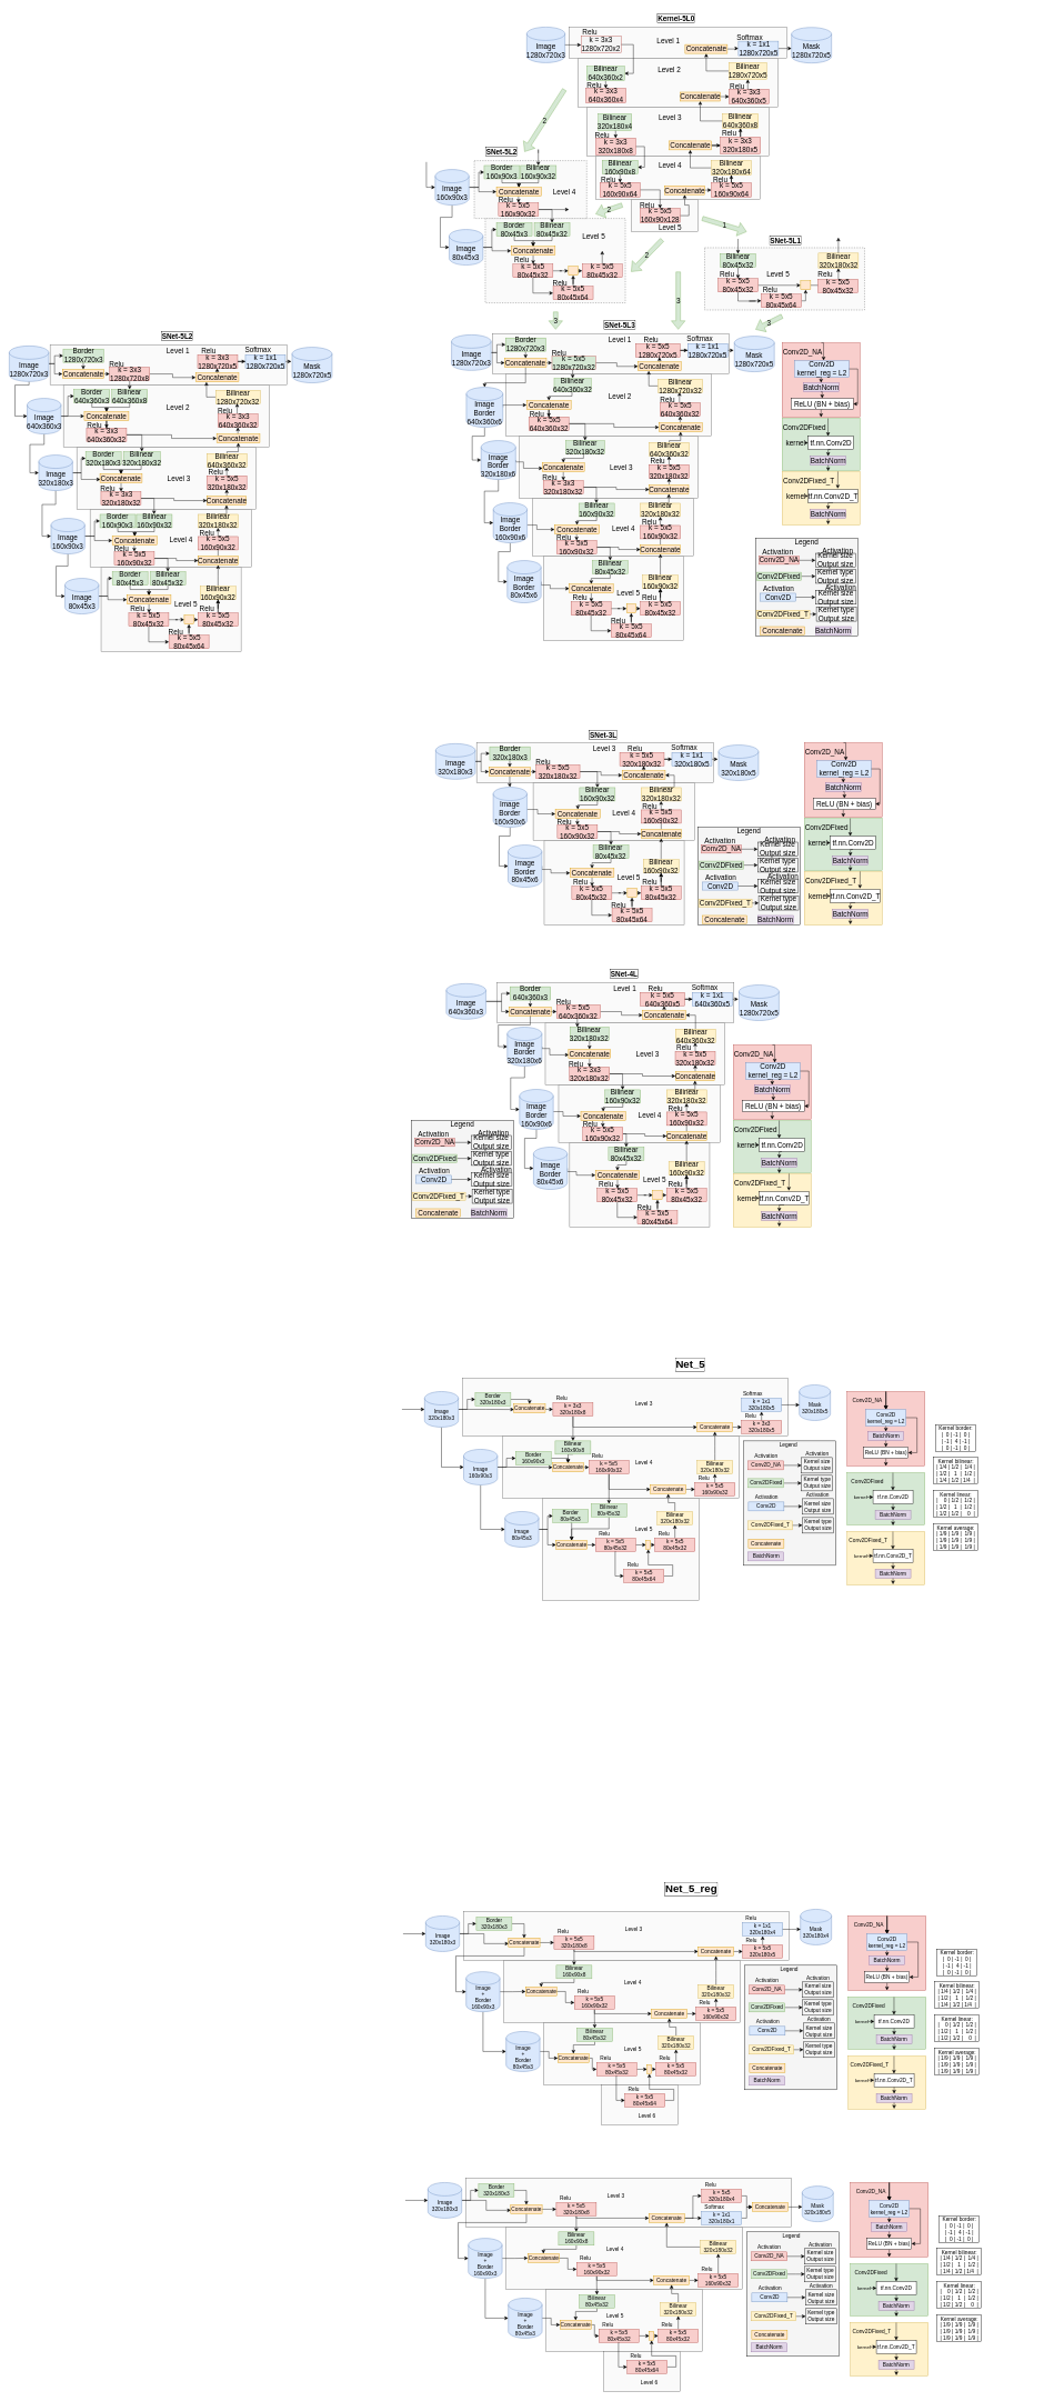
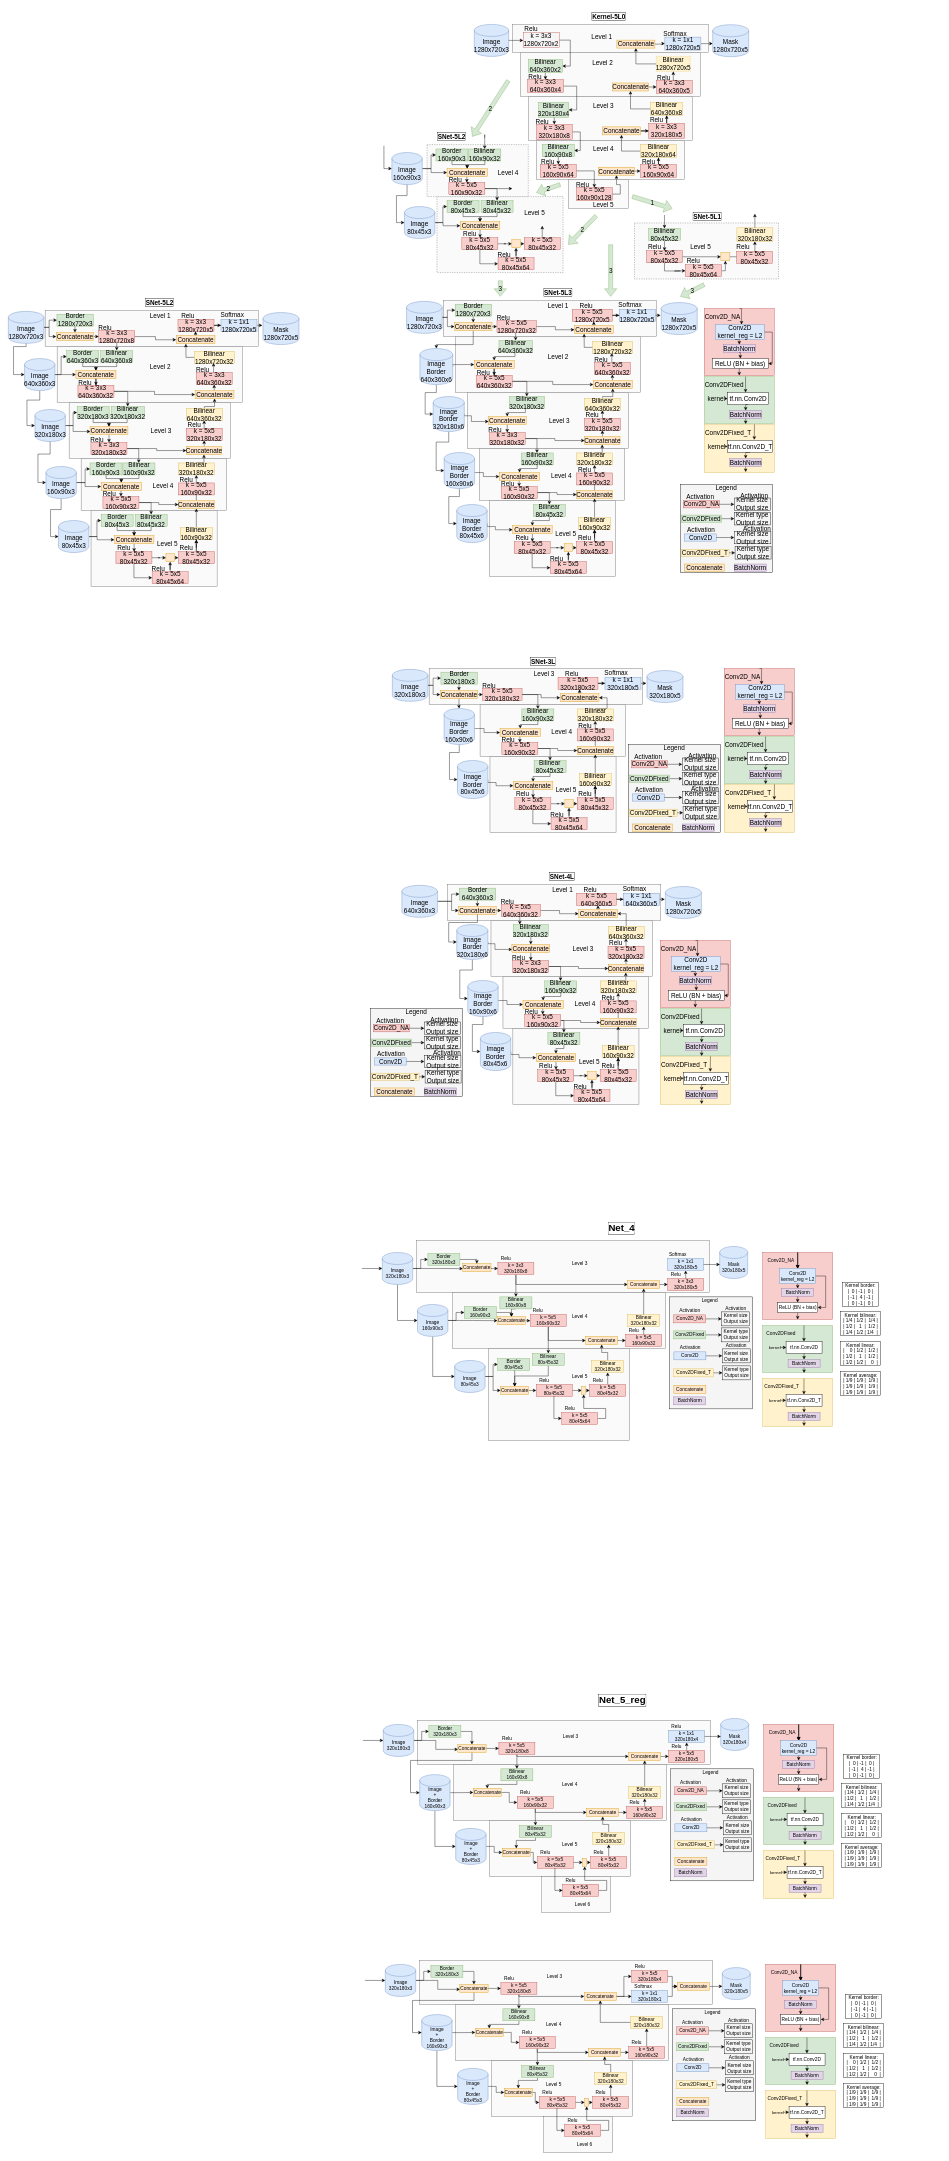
- <mxCell id="93" value="Bilinear&lt;br style=&quot;font-size: 16px;&quot;&gt;1280x720x5" style="rounded=0;whiteSpace=wrap;html=1;fillColor=#fff2cc;strokeColor=#d6b656;fontSize=16;" parent="1" vertex="1"><mxGeometry x="1640" y="140.5" width="85" height="37.5" as="geometry" /></mxCell>
+ <mxCell id="93" value="Bilinear&lt;br style=&quot;font-size: 16px;&quot;&gt;1280x720x5" style="rounded=0;whiteSpace=wrap;html=1;fillColor=#fff2cc;strokeColor=#d6b656;fontSize=16;dashed=1;" parent="1" vertex="1"><mxGeometry x="1640" y="140.5" width="85" height="37.5" as="geometry" /></mxCell>
+ <mxCell id="76" style="edgeStyle=orthogonalEdgeStyle;rounded=0;orthogonalLoop=1;jettySize=auto;html=1;entryX=1;entryY=0.5;entryDx=0;entryDy=0;fontSize=16;" parent="1" source="77" target="83" edge="1"><mxGeometry relative="1" as="geometry"><Array as="points"><mxPoint x="1441" y="215" /><mxPoint x="1441" y="274" /></Array></mxGeometry></mxCell>
- <mxCell id="693" value="k = 5x5&lt;br style=&quot;font-size: 16px&quot;&gt;1280x720x32" style="rounded=0;whiteSpace=wrap;html=1;fillColor=#d5e8d4;strokeColor=#b85450;fontSize=16;" parent="1" vertex="1"><mxGeometry x="1241.69" y="801" width="98.31" height="30" as="geometry" /></mxCell>
+ <mxCell id="693" value="k = 5x5&lt;br style=&quot;font-size: 16px&quot;&gt;1280x720x32" style="rounded=0;whiteSpace=wrap;html=1;fillColor=#f8cecc;strokeColor=#b85450;fontSize=16;" parent="1" vertex="1"><mxGeometry x="1241.69" y="801" width="98.31" height="30" as="geometry" /></mxCell>
- <mxCell id="254" value="&lt;span style=&quot;background-color: rgb(255 , 255 , 255)&quot;&gt;Net_5&lt;/span&gt;" style="text;strokeColor=none;html=1;fontSize=24;fontStyle=1;verticalAlign=middle;align=center;rounded=0;labelBorderColor=#000000;" parent="1" vertex="1"><mxGeometry x="757.5" y="3051" width="1590" height="40" as="geometry" /></mxCell>
+ <mxCell id="254" value="&lt;span style=&quot;background-color: rgb(255 , 255 , 255)&quot;&gt;Net_4&lt;/span&gt;" style="text;strokeColor=none;html=1;fontSize=24;fontStyle=1;verticalAlign=middle;align=center;rounded=0;labelBorderColor=#000000;" parent="1" vertex="1"><mxGeometry x="757.5" y="3051" width="1590" height="40" as="geometry" /></mxCell>
